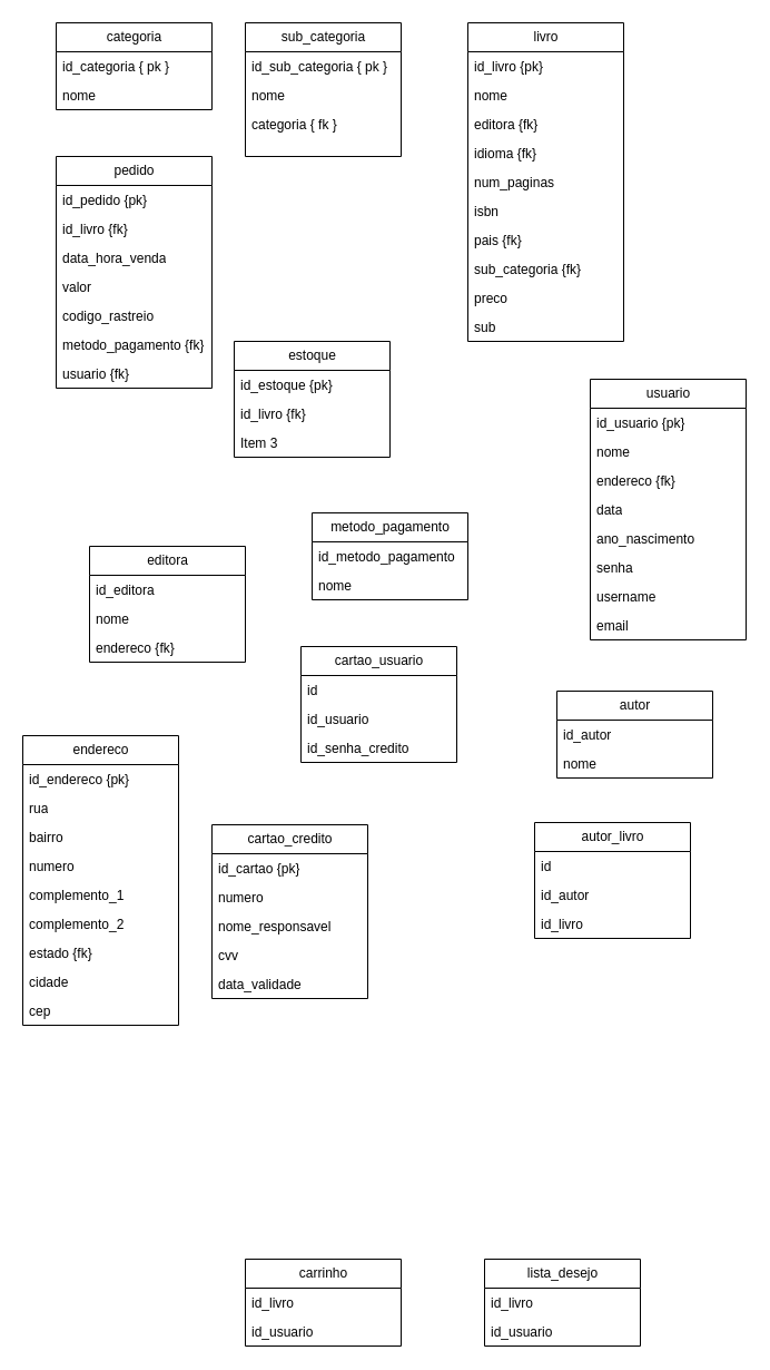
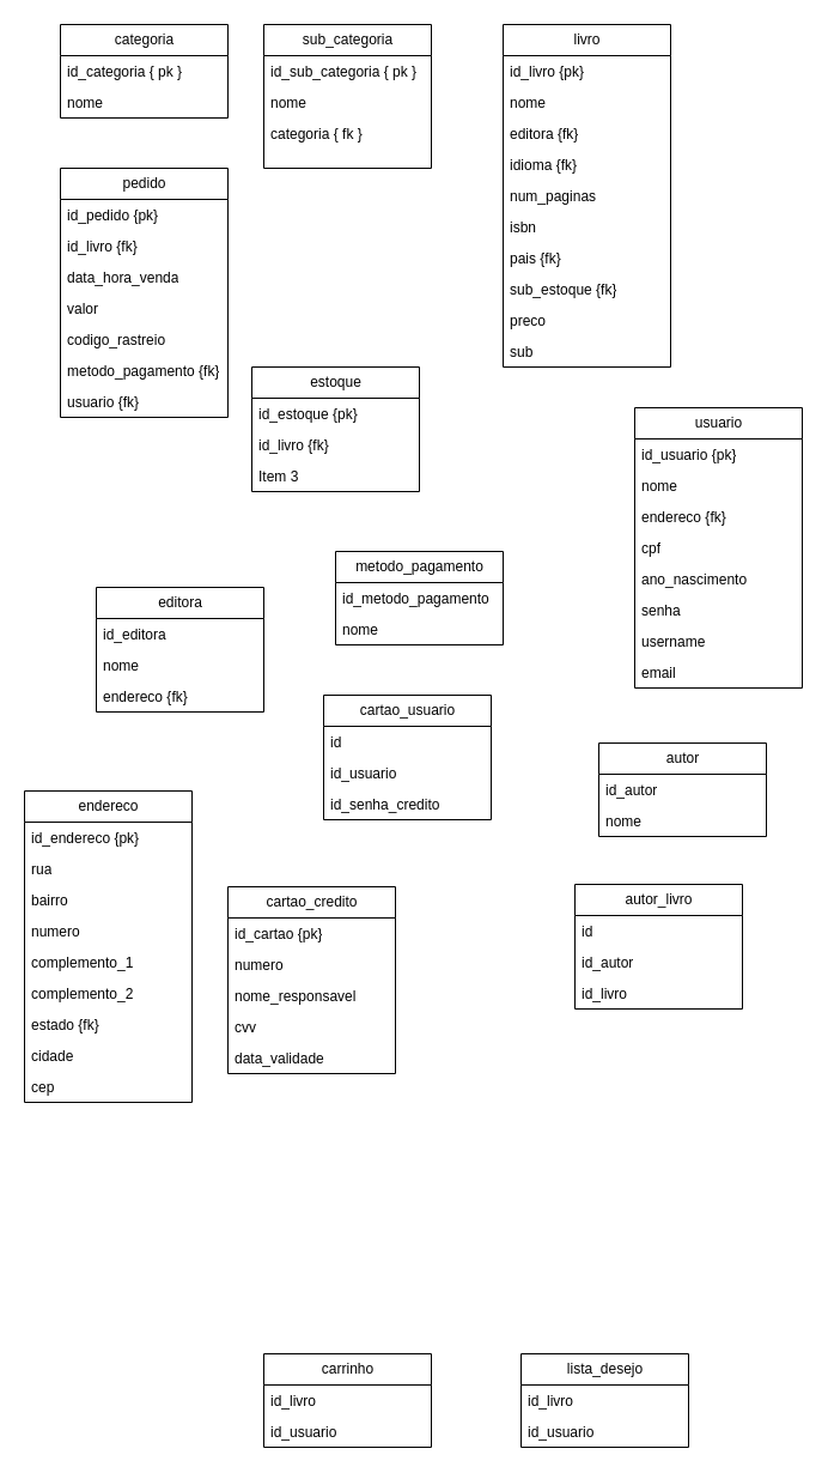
- <mxCell id="17" value="sub_categoria {fk}" style="text;strokeColor=none;fillColor=none;align=left;verticalAlign=top;spacingLeft=4;spacingRight=4;overflow=hidden;rotatable=0;points=[[0,0.5],[1,0.5]];portConstraint=eastwest;whiteSpace=wrap;html=1;" vertex="1" parent="9"><mxGeometry y="208" width="140" height="26" as="geometry" /></mxCell>
+ <mxCell id="17" value="sub_estoque {fk}" style="text;strokeColor=none;fillColor=none;align=left;verticalAlign=top;spacingLeft=4;spacingRight=4;overflow=hidden;rotatable=0;points=[[0,0.5],[1,0.5]];portConstraint=eastwest;whiteSpace=wrap;html=1;" vertex="1" parent="9"><mxGeometry y="208" width="140" height="26" as="geometry" /></mxCell>
- <mxCell id="43" value="data" style="text;strokeColor=none;fillColor=none;align=left;verticalAlign=top;spacingLeft=4;spacingRight=4;overflow=hidden;rotatable=0;points=[[0,0.5],[1,0.5]];portConstraint=eastwest;whiteSpace=wrap;html=1;" vertex="1" parent="39"><mxGeometry y="104" width="140" height="26" as="geometry" /></mxCell>
+ <mxCell id="43" value="cpf" style="text;strokeColor=none;fillColor=none;align=left;verticalAlign=top;spacingLeft=4;spacingRight=4;overflow=hidden;rotatable=0;points=[[0,0.5],[1,0.5]];portConstraint=eastwest;whiteSpace=wrap;html=1;" vertex="1" parent="39"><mxGeometry y="104" width="140" height="26" as="geometry" /></mxCell>
